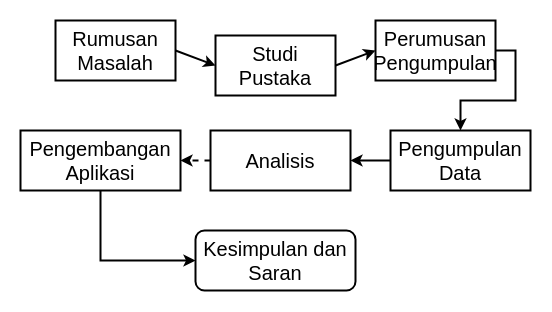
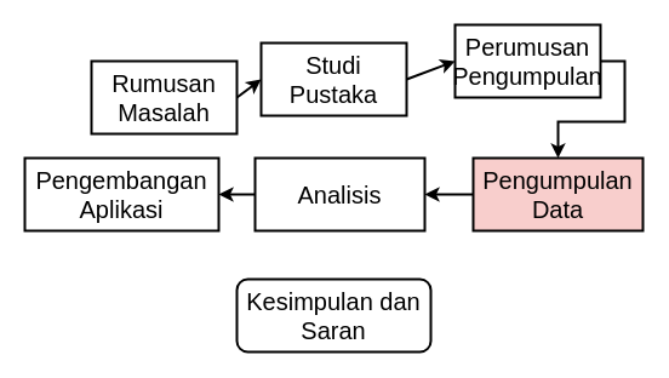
- <mxCell id="3" value="&lt;font style=&quot;font-size: 20px&quot;&gt;Rumusan&lt;br&gt;Masalah&lt;/font&gt;" style="rounded=0;whiteSpace=wrap;html=1;strokeWidth=2;" vertex="1" parent="2"><mxGeometry x="35" width="120" height="60" as="geometry" /></mxCell>
+ <mxCell id="3" value="&lt;font style=&quot;font-size: 20px&quot;&gt;Rumusan&lt;br&gt;Masalah&lt;/font&gt;" style="rounded=0;whiteSpace=wrap;html=1;strokeWidth=2;" vertex="1" parent="2"><mxGeometry x="55" y="30" width="120" height="60" as="geometry" /></mxCell>
- <mxCell id="14" value="" style="endArrow=classic;html=1;rounded=0;fontSize=20;strokeWidth=2;exitX=0;exitY=0.5;exitDx=0;exitDy=0;entryX=1;entryY=0.5;entryDx=0;entryDy=0;dashed=1;" edge="1" parent="2" source="7" target="8"><mxGeometry width="50" height="50" relative="1" as="geometry"><mxPoint x="310" y="160" as="sourcePoint" /><mxPoint x="360" y="110" as="targetPoint" /></mxGeometry></mxCell>
+ <mxCell id="14" value="" style="endArrow=classic;html=1;rounded=0;fontSize=20;strokeWidth=2;exitX=0;exitY=0.5;exitDx=0;exitDy=0;entryX=1;entryY=0.5;entryDx=0;entryDy=0;" edge="1" parent="2" source="7" target="8"><mxGeometry width="50" height="50" relative="1" as="geometry"><mxPoint x="310" y="160" as="sourcePoint" /><mxPoint x="360" y="110" as="targetPoint" /></mxGeometry></mxCell>
- <mxCell id="6" value="&lt;span style=&quot;font-size: 20px&quot;&gt;Pengumpulan Data&lt;/span&gt;" style="rounded=0;whiteSpace=wrap;html=1;strokeWidth=2;" vertex="1" parent="2"><mxGeometry x="370" y="110" width="140" height="60" as="geometry" /></mxCell>
+ <mxCell id="6" value="&lt;span style=&quot;font-size: 20px&quot;&gt;Pengumpulan Data&lt;/span&gt;" style="rounded=0;whiteSpace=wrap;html=1;strokeWidth=2;fillColor=#f8cecc;" vertex="1" parent="2"><mxGeometry x="370" y="110" width="140" height="60" as="geometry" /></mxCell>
- <mxCell id="15" value="" style="endArrow=classic;html=1;rounded=0;fontSize=20;strokeWidth=2;exitX=0.5;exitY=1;exitDx=0;exitDy=0;entryX=0;entryY=0.5;entryDx=0;entryDy=0;" edge="1" parent="2" source="8" target="9"><mxGeometry width="50" height="50" relative="1" as="geometry"><mxPoint x="285" y="160" as="sourcePoint" /><mxPoint x="335" y="110" as="targetPoint" /><Array as="points"><mxPoint x="80" y="240" /></Array></mxGeometry></mxCell>
